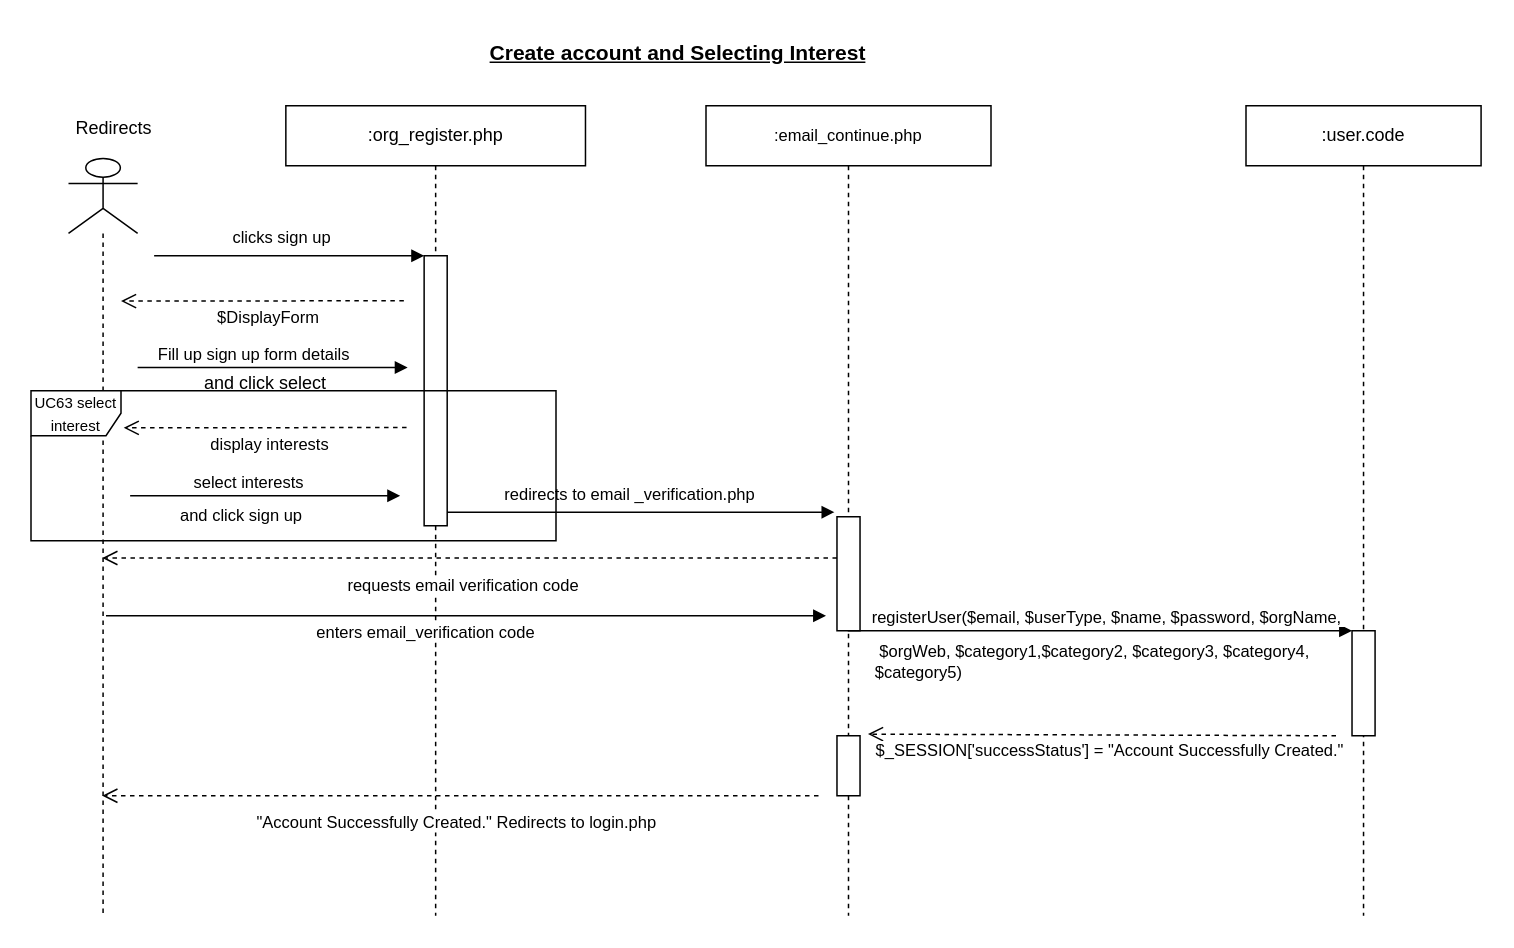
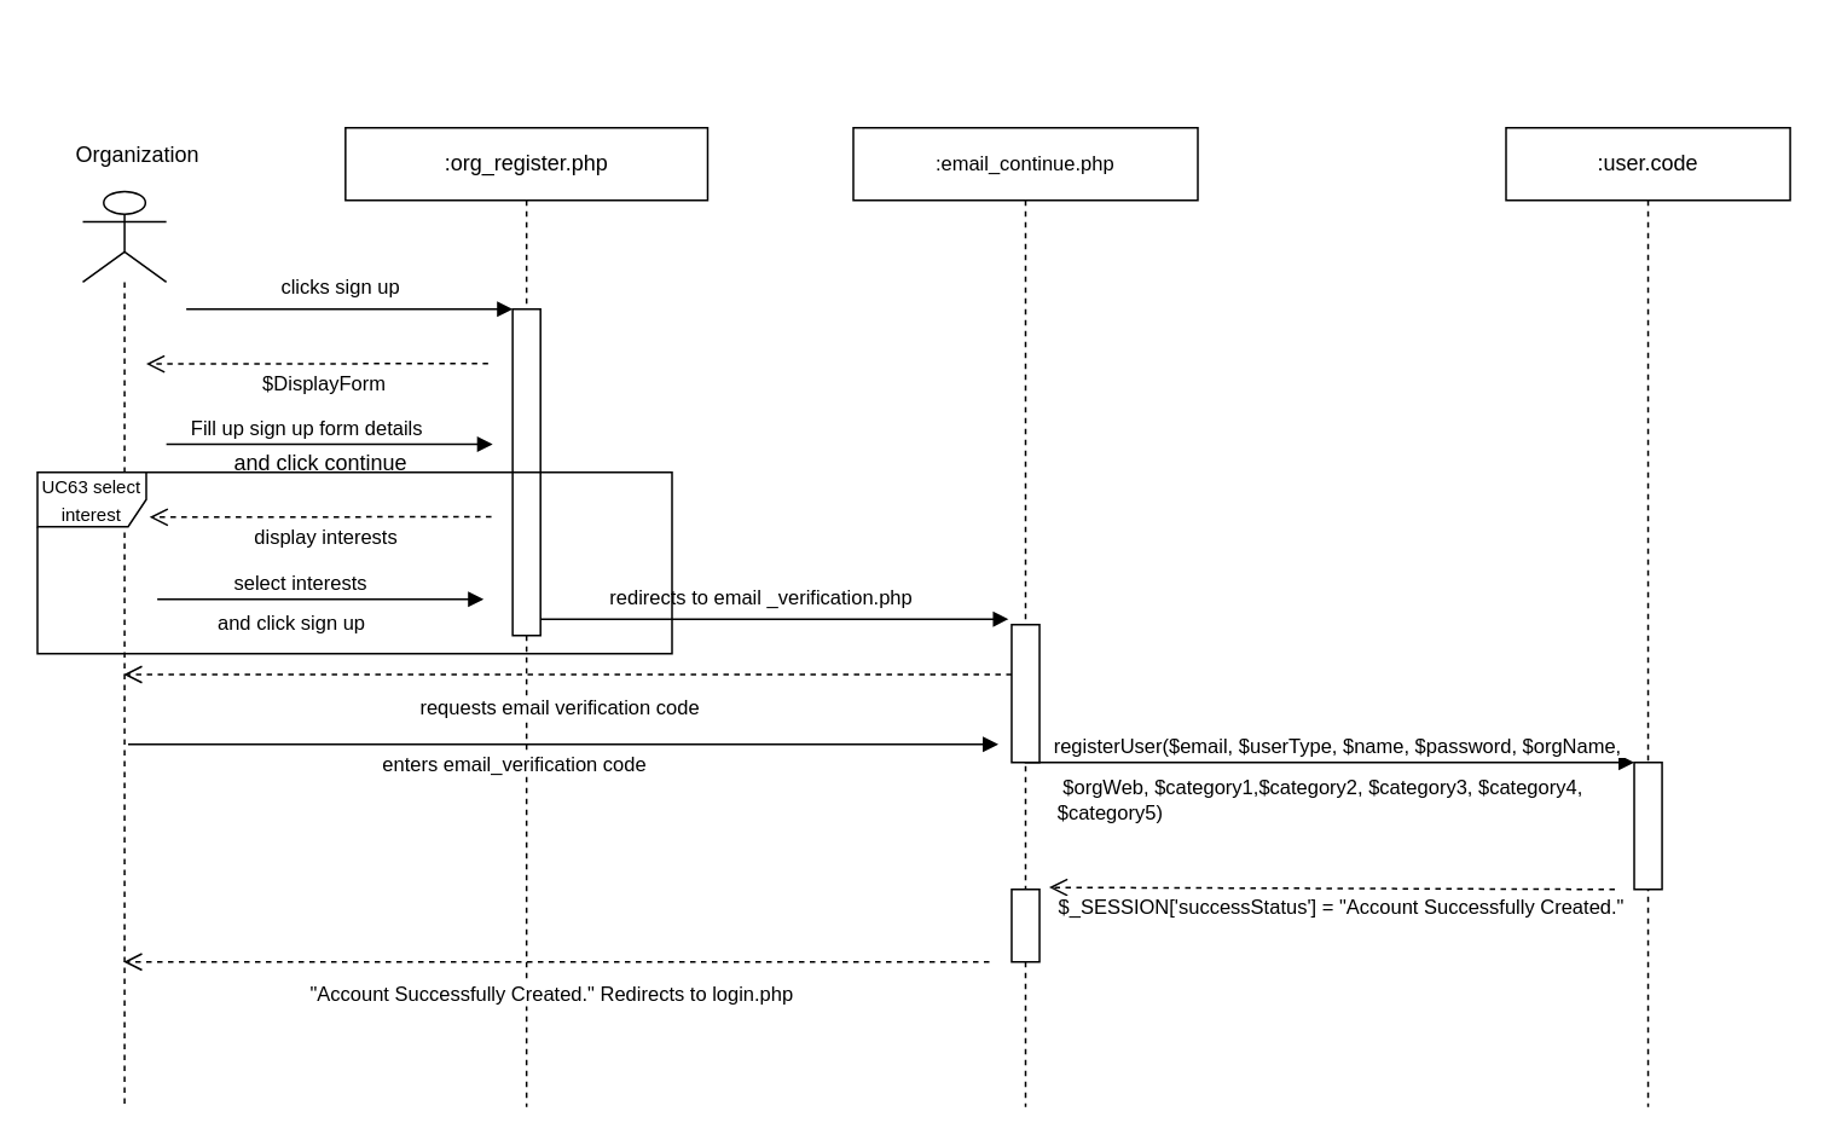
- <mxCell id="9" value="&lt;span style=&quot;font-size: 14px;&quot;&gt;&lt;b&gt;&lt;u&gt;Create account and Selecting Interest&lt;/u&gt;&lt;/b&gt;&lt;/span&gt;" style="text;html=1;align=center;verticalAlign=middle;resizable=0;points=[];autosize=1;strokeColor=none;fillColor=none;" parent="1" vertex="1"><mxGeometry x="315.56" y="20" width="270" height="30" as="geometry" /></mxCell>
- <mxCell id="5" value="Redirects" style="text;html=1;align=center;verticalAlign=middle;resizable=1;points=[];autosize=1;strokeColor=none;fillColor=none;container=0;movable=1;rotatable=1;deletable=1;editable=1;connectable=1;locked=0;" parent="1" vertex="1"><mxGeometry x="30" y="70" width="90" height="30" as="geometry" /></mxCell>
+ <mxCell id="5" value="Organization" style="text;html=1;align=center;verticalAlign=middle;resizable=1;points=[];autosize=1;strokeColor=none;fillColor=none;container=0;movable=1;rotatable=1;deletable=1;editable=1;connectable=1;locked=0;" parent="1" vertex="1"><mxGeometry x="30" y="70" width="90" height="30" as="geometry" /></mxCell>
- <mxCell id="20" value="and click select" style="text;html=1;align=center;verticalAlign=middle;resizable=0;points=[];autosize=1;strokeColor=none;fillColor=none;" vertex="1" parent="1"><mxGeometry x="116.09" y="240" width="120" height="30" as="geometry" /></mxCell>
+ <mxCell id="20" value="and click continue" style="text;html=1;align=center;verticalAlign=middle;resizable=0;points=[];autosize=1;strokeColor=none;fillColor=none;" vertex="1" parent="1"><mxGeometry x="116.09" y="240" width="120" height="30" as="geometry" /></mxCell>
